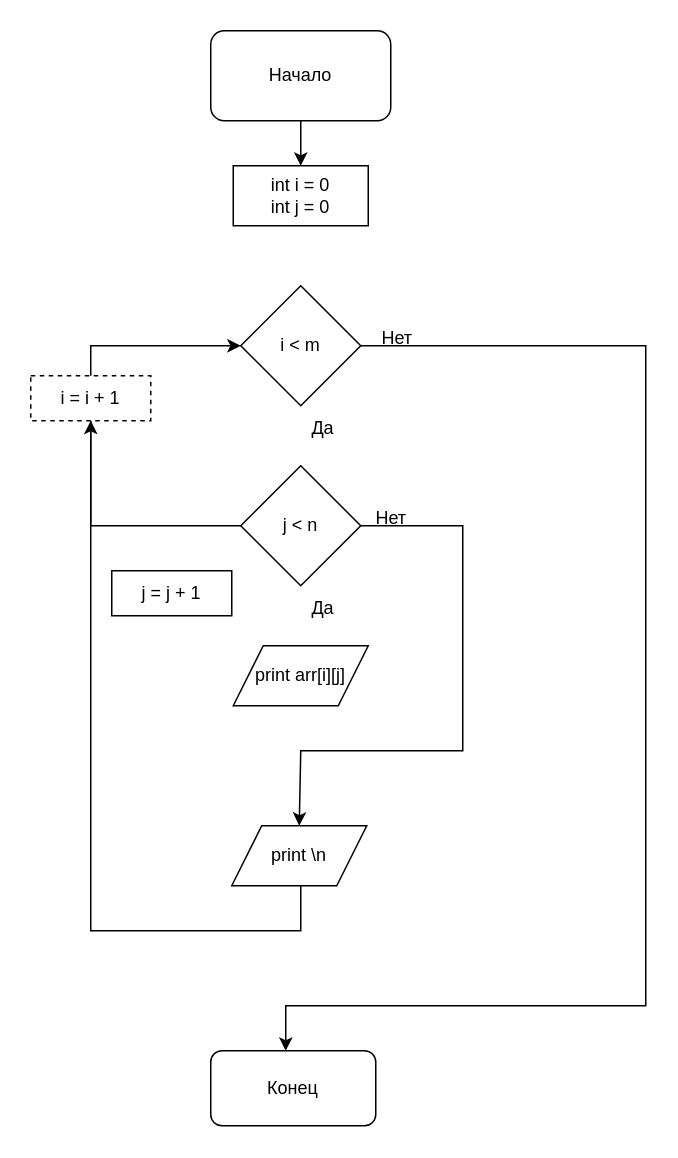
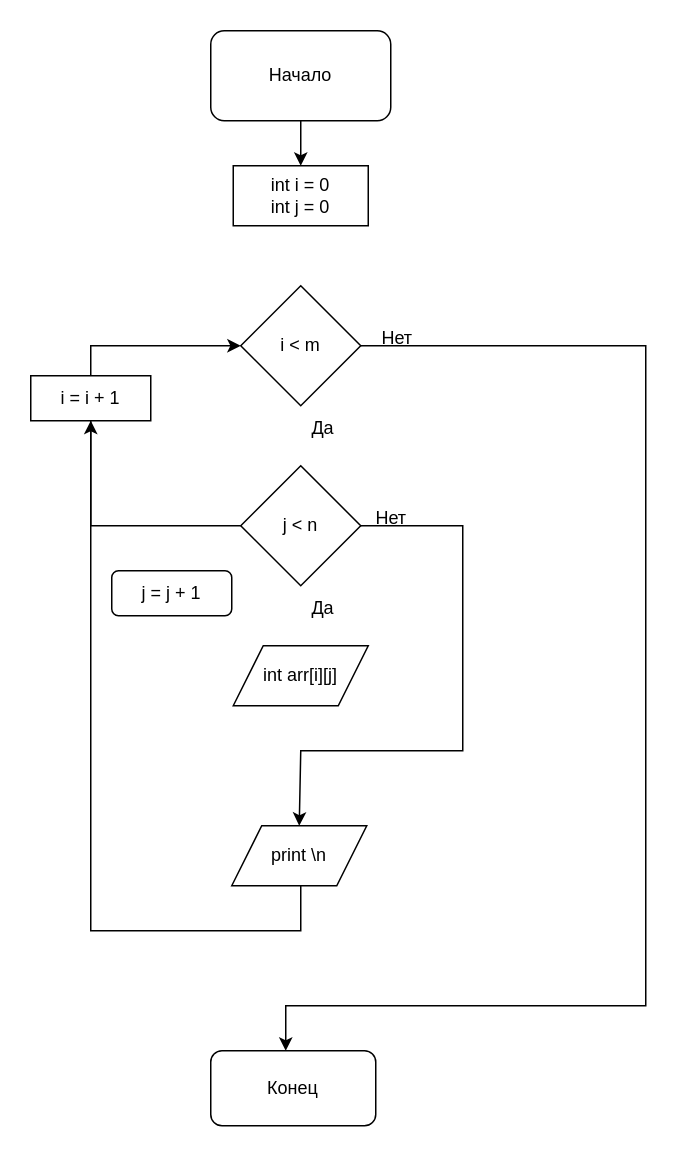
- <mxCell id="19" value="i = i + 1" style="rounded=0;whiteSpace=wrap;html=1;dashed=1;" vertex="1" parent="1"><mxGeometry x="20" y="250" width="80" height="30" as="geometry" /></mxCell>
+ <mxCell id="19" value="i = i + 1" style="rounded=0;whiteSpace=wrap;html=1;" vertex="1" parent="1"><mxGeometry x="20" y="250" width="80" height="30" as="geometry" /></mxCell>
- <mxCell id="18" value="j = j + 1" style="rounded=0;whiteSpace=wrap;html=1;" vertex="1" parent="1"><mxGeometry x="74" y="380" width="80" height="30" as="geometry" /></mxCell>
+ <mxCell id="18" value="j = j + 1" style="whiteSpace=wrap;html=1;rounded=1;" vertex="1" parent="1"><mxGeometry x="74" y="380" width="80" height="30" as="geometry" /></mxCell>
- <mxCell id="11" value="print arr[i][j]" style="shape=parallelogram;perimeter=parallelogramPerimeter;whiteSpace=wrap;html=1;fixedSize=1;" vertex="1" parent="1"><mxGeometry x="155" y="430" width="90" height="40" as="geometry" /></mxCell>
+ <mxCell id="11" value="int arr[i][j]" style="shape=parallelogram;perimeter=parallelogramPerimeter;whiteSpace=wrap;html=1;fixedSize=1;" vertex="1" parent="1"><mxGeometry x="155" y="430" width="90" height="40" as="geometry" /></mxCell>
